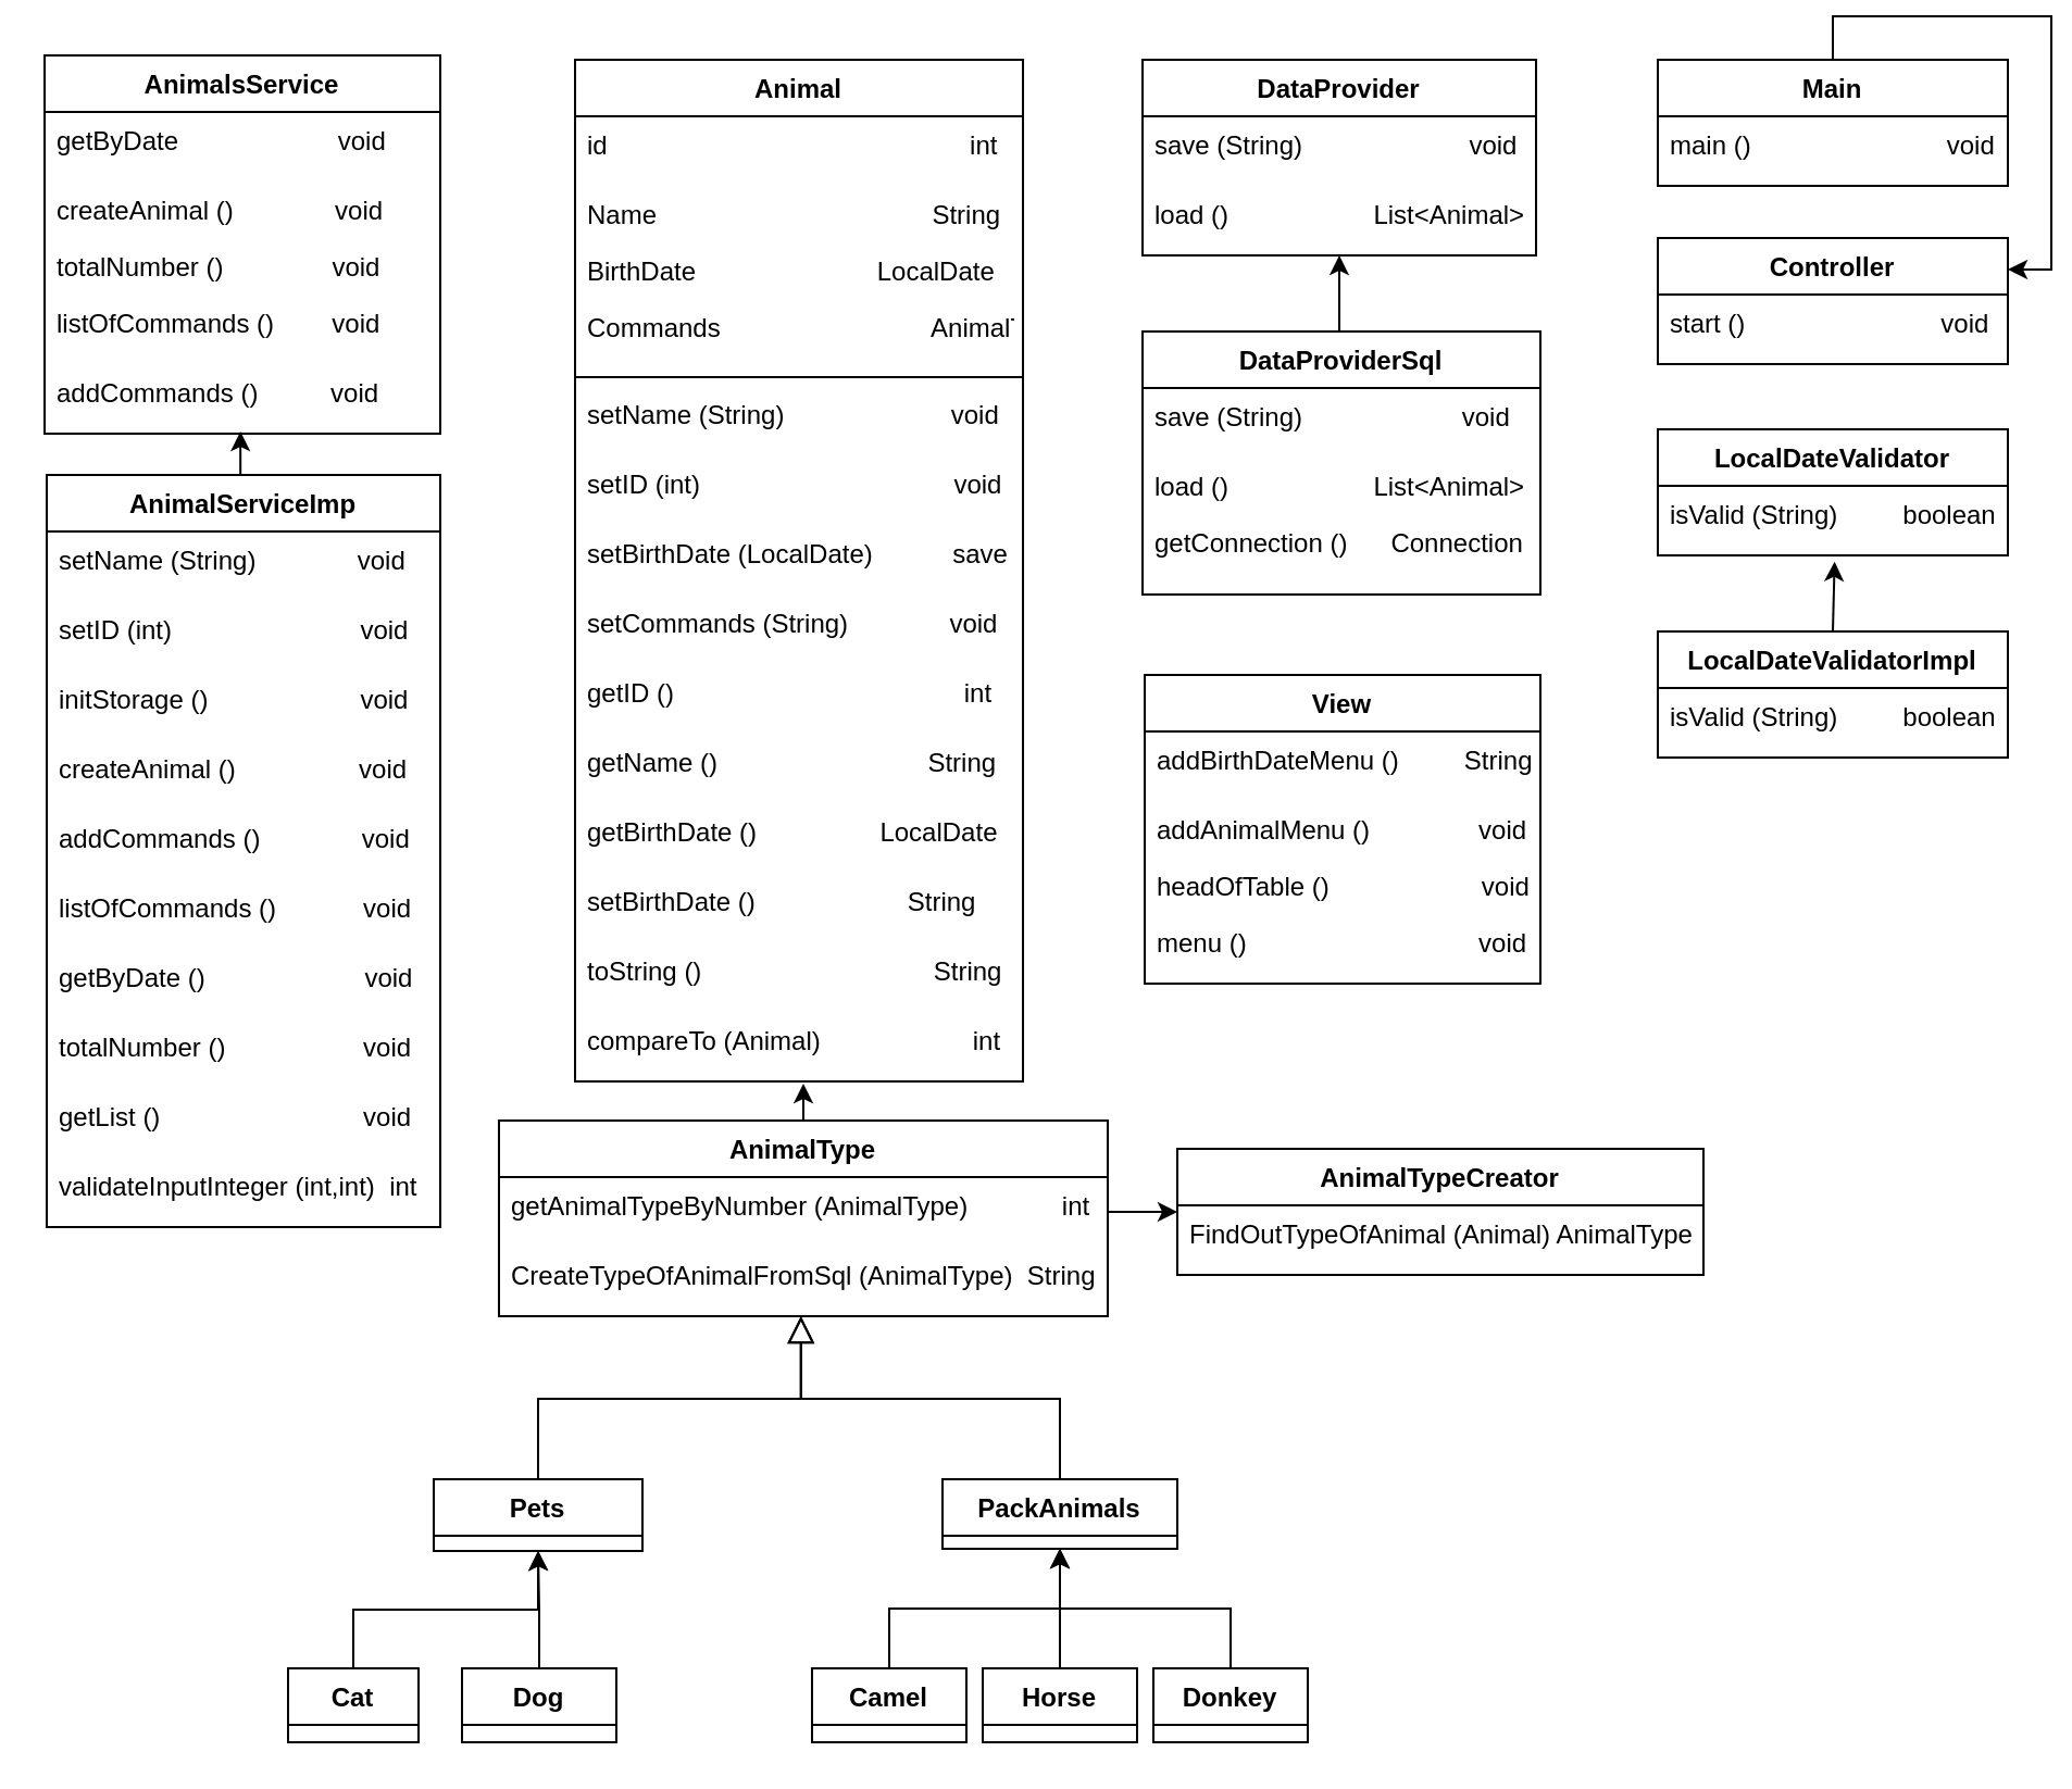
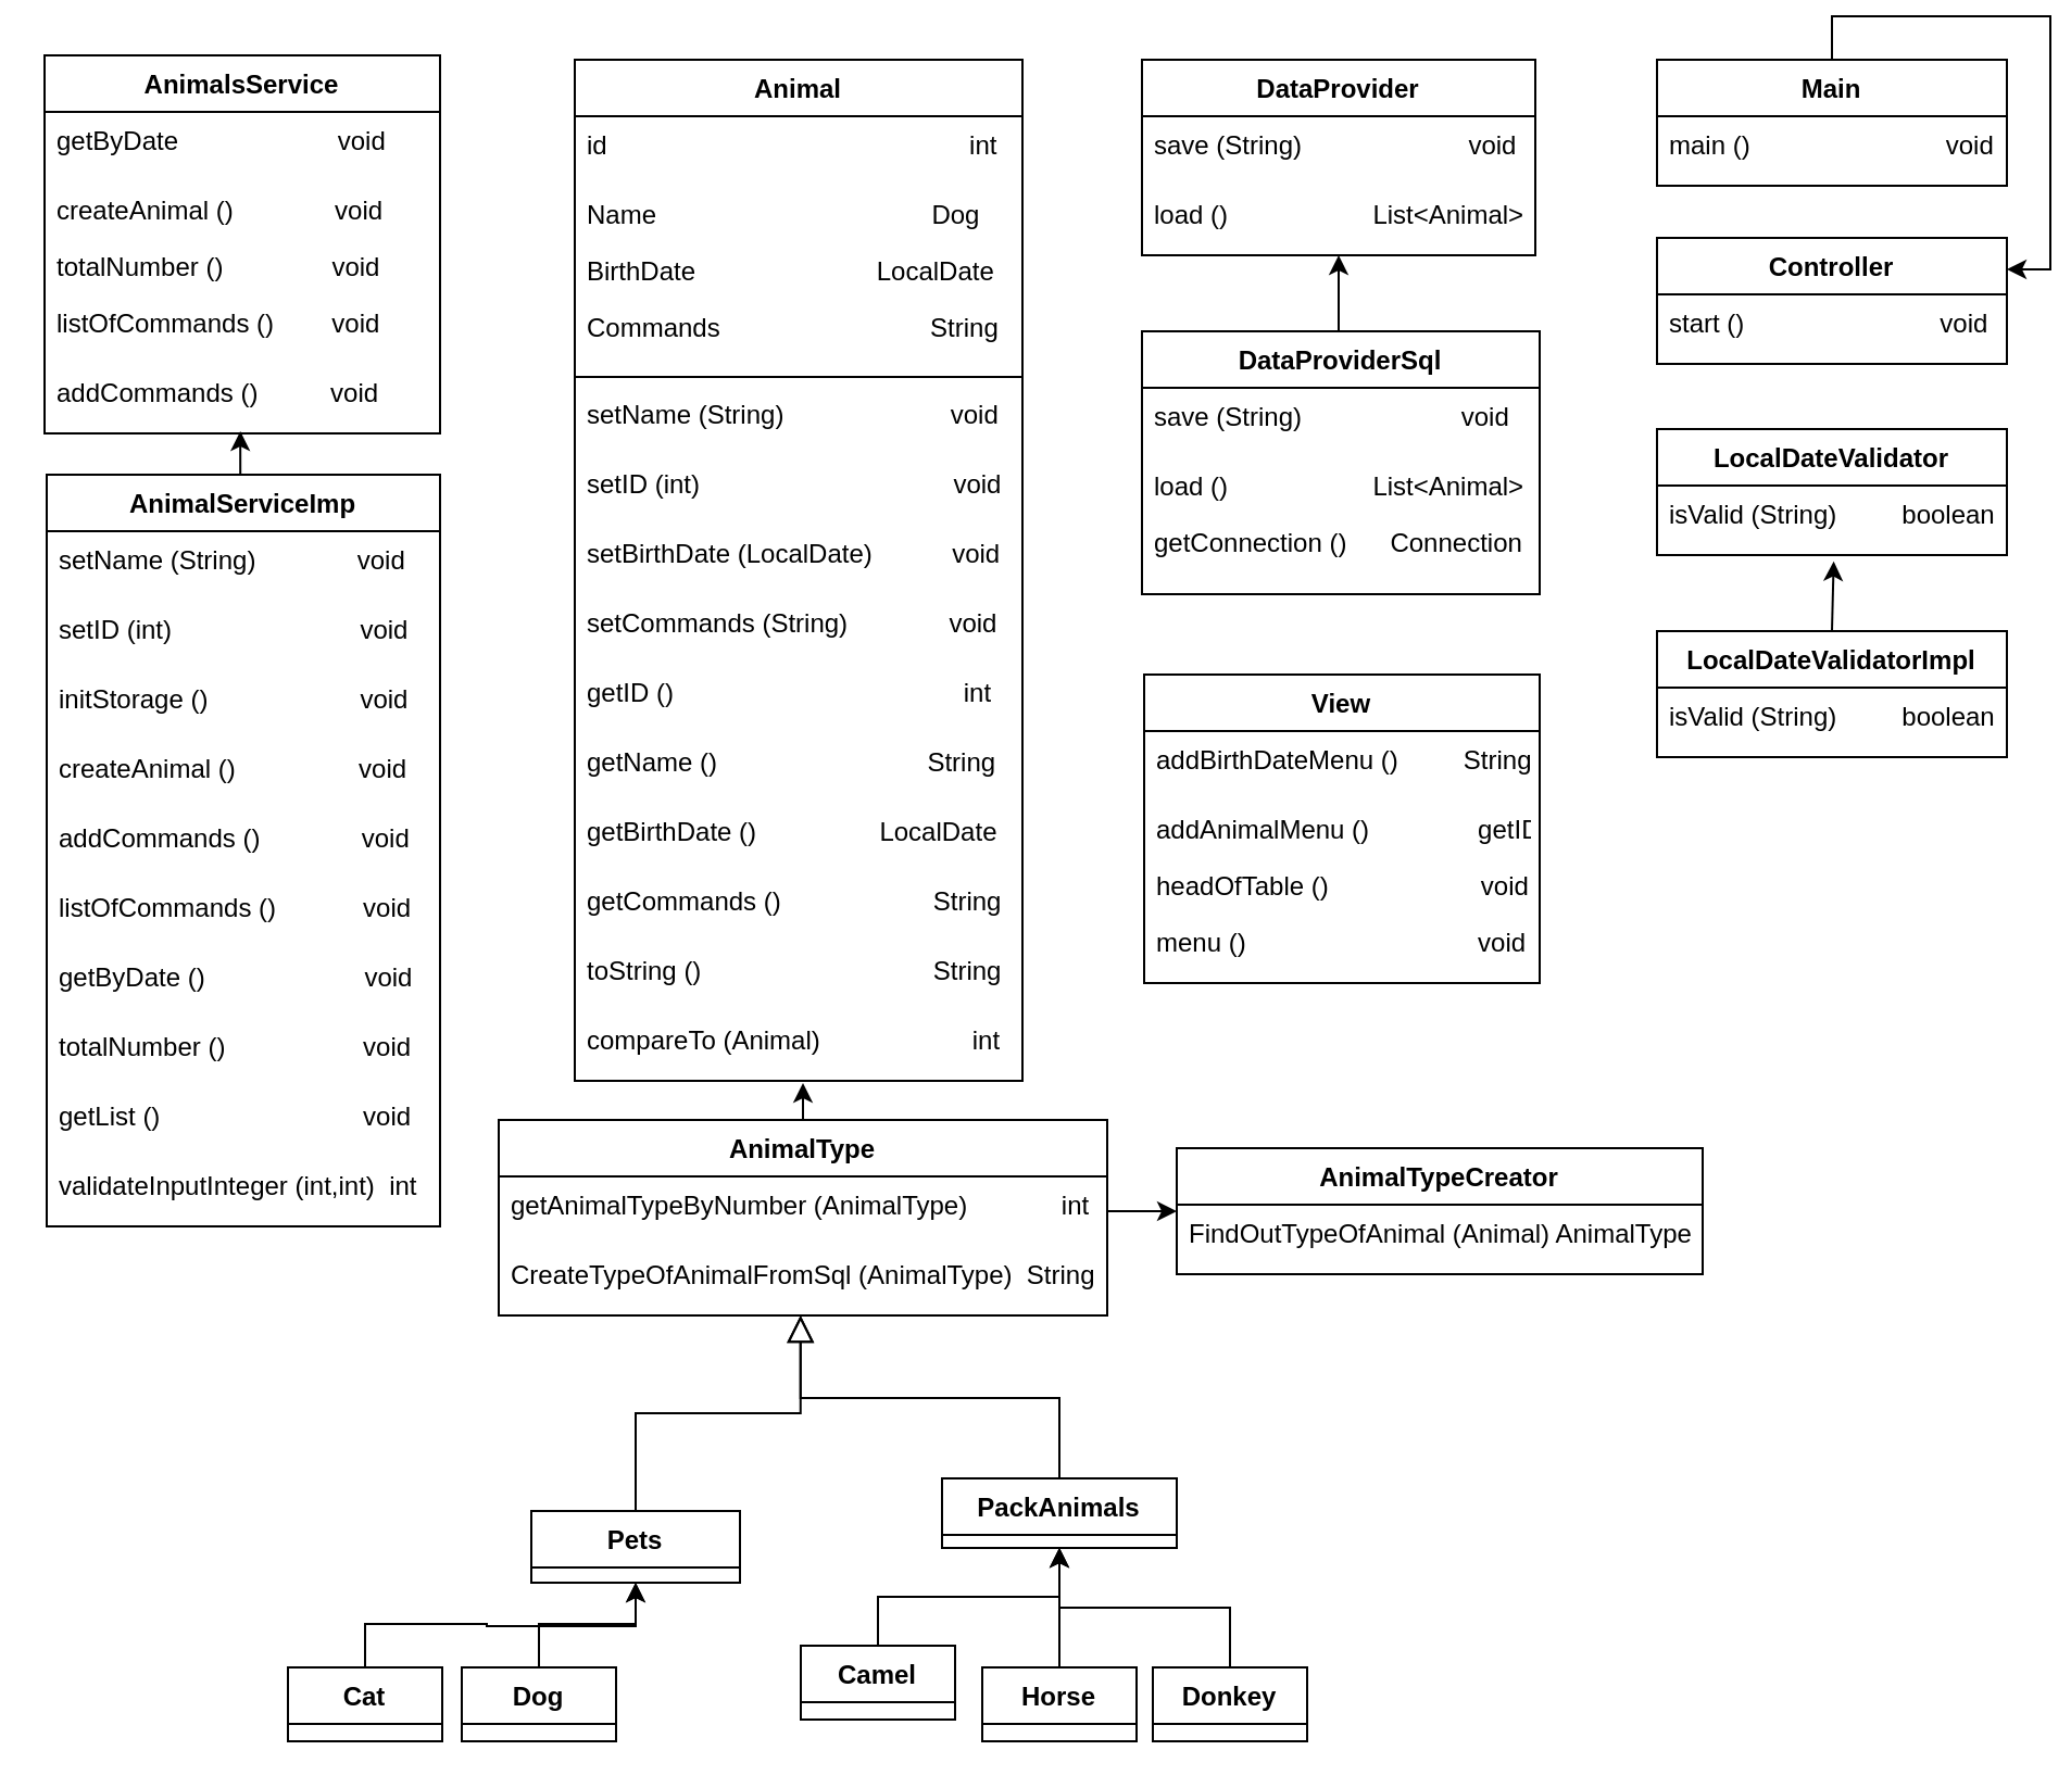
- <mxCell id="4" value="Name                                      String" style="text;align=left;verticalAlign=top;spacingLeft=4;spacingRight=4;overflow=hidden;rotatable=0;points=[[0,0.5],[1,0.5]];portConstraint=eastwest;labelBackgroundColor=none;" parent="2" vertex="1"><mxGeometry y="58" width="206" height="26" as="geometry" /></mxCell>
+ <mxCell id="4" value="Name                                      Dog" style="text;align=left;verticalAlign=top;spacingLeft=4;spacingRight=4;overflow=hidden;rotatable=0;points=[[0,0.5],[1,0.5]];portConstraint=eastwest;labelBackgroundColor=none;" parent="2" vertex="1"><mxGeometry y="58" width="206" height="26" as="geometry" /></mxCell>
- <mxCell id="6" value="Commands                             AnimalType" style="text;align=left;verticalAlign=top;spacingLeft=4;spacingRight=4;overflow=hidden;rotatable=0;points=[[0,0.5],[1,0.5]];portConstraint=eastwest;rounded=0;shadow=0;html=0;labelBackgroundColor=none;" parent="2" vertex="1"><mxGeometry y="110" width="206" height="32" as="geometry" /></mxCell>
+ <mxCell id="6" value="Commands                             String" style="text;align=left;verticalAlign=top;spacingLeft=4;spacingRight=4;overflow=hidden;rotatable=0;points=[[0,0.5],[1,0.5]];portConstraint=eastwest;rounded=0;shadow=0;html=0;labelBackgroundColor=none;" parent="2" vertex="1"><mxGeometry y="110" width="206" height="32" as="geometry" /></mxCell>
- <mxCell id="10" value="setBirthDate (LocalDate)           save" style="text;align=left;verticalAlign=top;spacingLeft=4;spacingRight=4;overflow=hidden;rotatable=0;points=[[0,0.5],[1,0.5]];portConstraint=eastwest;rounded=0;shadow=0;html=0;labelBackgroundColor=none;" vertex="1" parent="2"><mxGeometry y="214" width="206" height="32" as="geometry" /></mxCell>
+ <mxCell id="10" value="setBirthDate (LocalDate)           void" style="text;align=left;verticalAlign=top;spacingLeft=4;spacingRight=4;overflow=hidden;rotatable=0;points=[[0,0.5],[1,0.5]];portConstraint=eastwest;rounded=0;shadow=0;html=0;labelBackgroundColor=none;" vertex="1" parent="2"><mxGeometry y="214" width="206" height="32" as="geometry" /></mxCell>
- <mxCell id="74" value="addAnimalMenu ()               void" style="text;align=left;verticalAlign=top;spacingLeft=4;spacingRight=4;overflow=hidden;rotatable=0;points=[[0,0.5],[1,0.5]];portConstraint=eastwest;labelBackgroundColor=none;" vertex="1" parent="72"><mxGeometry y="58" width="182" height="26" as="geometry" /></mxCell>
+ <mxCell id="74" value="addAnimalMenu ()               getID" style="text;align=left;verticalAlign=top;spacingLeft=4;spacingRight=4;overflow=hidden;rotatable=0;points=[[0,0.5],[1,0.5]];portConstraint=eastwest;labelBackgroundColor=none;" vertex="1" parent="72"><mxGeometry y="58" width="182" height="26" as="geometry" /></mxCell>
- <mxCell id="15" value="setBirthDate ()                     String" style="text;align=left;verticalAlign=top;spacingLeft=4;spacingRight=4;overflow=hidden;rotatable=0;points=[[0,0.5],[1,0.5]];portConstraint=eastwest;rounded=0;shadow=0;html=0;labelBackgroundColor=none;" vertex="1" parent="2"><mxGeometry y="374" width="206" height="32" as="geometry" /></mxCell>
+ <mxCell id="15" value="getCommands ()                     String" style="text;align=left;verticalAlign=top;spacingLeft=4;spacingRight=4;overflow=hidden;rotatable=0;points=[[0,0.5],[1,0.5]];portConstraint=eastwest;rounded=0;shadow=0;html=0;labelBackgroundColor=none;" vertex="1" parent="2"><mxGeometry y="374" width="206" height="32" as="geometry" /></mxCell>
- <mxCell id="18" value="Pets" style="swimlane;fontStyle=1;align=center;verticalAlign=top;childLayout=stackLayout;horizontal=1;startSize=26;horizontalStack=0;resizeParent=1;resizeLast=0;collapsible=1;marginBottom=0;rounded=0;shadow=0;strokeWidth=1;labelBackgroundColor=none;" parent="1" vertex="1"><mxGeometry x="199" y="675" width="96" height="33" as="geometry"><mxRectangle x="134" y="628" width="160" height="26" as="alternateBounds" /></mxGeometry></mxCell>
+ <mxCell id="18" value="Pets" style="swimlane;fontStyle=1;align=center;verticalAlign=top;childLayout=stackLayout;horizontal=1;startSize=26;horizontalStack=0;resizeParent=1;resizeLast=0;collapsible=1;marginBottom=0;rounded=0;shadow=0;strokeWidth=1;labelBackgroundColor=none;" parent="1" vertex="1"><mxGeometry x="244" y="690" width="96" height="33" as="geometry"><mxRectangle x="134" y="628" width="160" height="26" as="alternateBounds" /></mxGeometry></mxCell>
- <mxCell id="23" value="Cat" style="swimlane;fontStyle=1;align=center;verticalAlign=top;childLayout=stackLayout;horizontal=1;startSize=26;horizontalStack=0;resizeParent=1;resizeLast=0;collapsible=1;marginBottom=0;rounded=0;shadow=0;strokeWidth=1;labelBackgroundColor=none;" vertex="1" parent="1"><mxGeometry x="132" y="762" width="60" height="34" as="geometry"><mxRectangle x="134" y="628" width="160" height="26" as="alternateBounds" /></mxGeometry></mxCell>
+ <mxCell id="23" value="Cat" style="swimlane;fontStyle=1;align=center;verticalAlign=top;childLayout=stackLayout;horizontal=1;startSize=26;horizontalStack=0;resizeParent=1;resizeLast=0;collapsible=1;marginBottom=0;rounded=0;shadow=0;strokeWidth=1;labelBackgroundColor=none;" vertex="1" parent="1"><mxGeometry x="132" y="762" width="71" height="34" as="geometry"><mxRectangle x="134" y="628" width="160" height="26" as="alternateBounds" /></mxGeometry></mxCell>
- <mxCell id="27" value="Camel" style="swimlane;fontStyle=1;align=center;verticalAlign=top;childLayout=stackLayout;horizontal=1;startSize=26;horizontalStack=0;resizeParent=1;resizeLast=0;collapsible=1;marginBottom=0;rounded=0;shadow=0;strokeWidth=1;labelBackgroundColor=none;" vertex="1" parent="1"><mxGeometry x="373" y="762" width="71" height="34" as="geometry"><mxRectangle x="134" y="628" width="160" height="26" as="alternateBounds" /></mxGeometry></mxCell>
+ <mxCell id="27" value="Camel" style="swimlane;fontStyle=1;align=center;verticalAlign=top;childLayout=stackLayout;horizontal=1;startSize=26;horizontalStack=0;resizeParent=1;resizeLast=0;collapsible=1;marginBottom=0;rounded=0;shadow=0;strokeWidth=1;labelBackgroundColor=none;" vertex="1" parent="1"><mxGeometry x="368" y="752" width="71" height="34" as="geometry"><mxRectangle x="134" y="628" width="160" height="26" as="alternateBounds" /></mxGeometry></mxCell>
